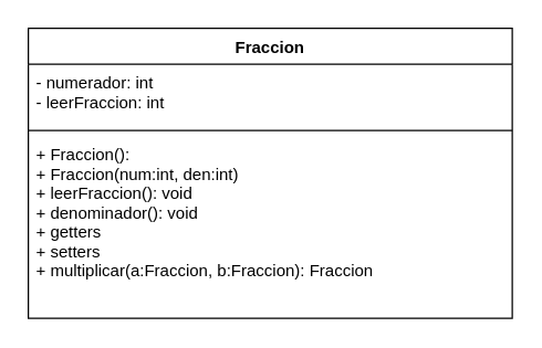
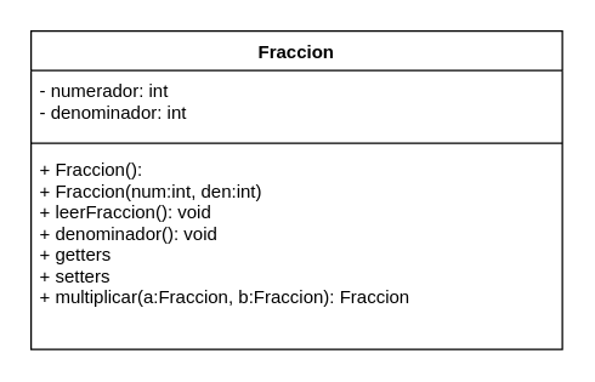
- <mxCell id="3" value="- numerador: int&#10;- leerFraccion: int" style="text;strokeColor=none;fillColor=none;align=left;verticalAlign=top;spacingLeft=4;spacingRight=4;overflow=hidden;rotatable=0;points=[[0,0.5],[1,0.5]];portConstraint=eastwest;" vertex="1" parent="2"><mxGeometry y="26" width="350" height="44" as="geometry" /></mxCell>
+ <mxCell id="3" value="- numerador: int&#10;- denominador: int" style="text;strokeColor=none;fillColor=none;align=left;verticalAlign=top;spacingLeft=4;spacingRight=4;overflow=hidden;rotatable=0;points=[[0,0.5],[1,0.5]];portConstraint=eastwest;" vertex="1" parent="2"><mxGeometry y="26" width="350" height="44" as="geometry" /></mxCell>
